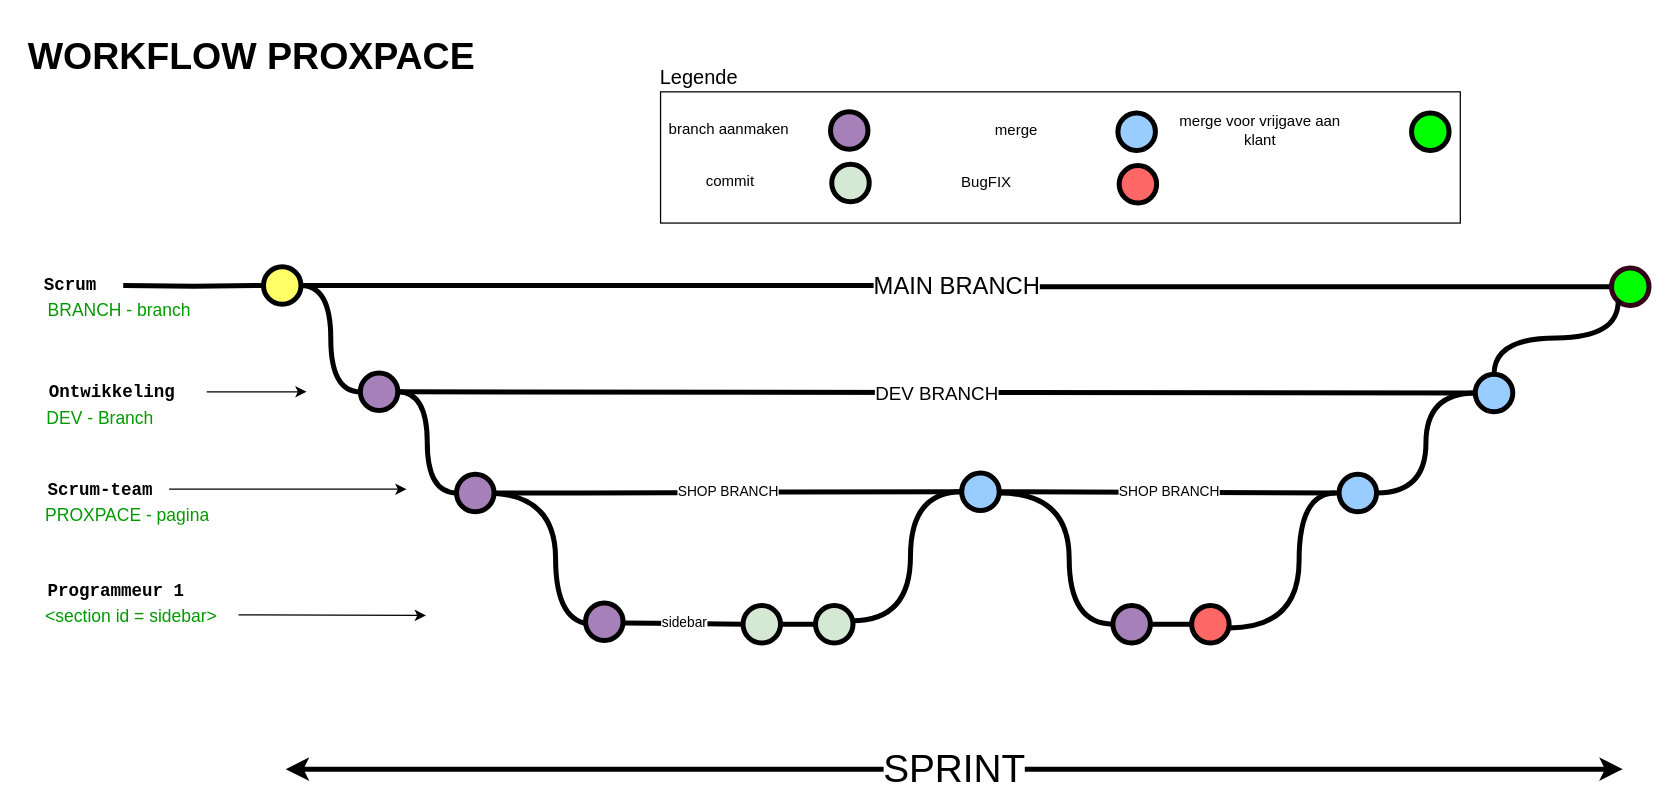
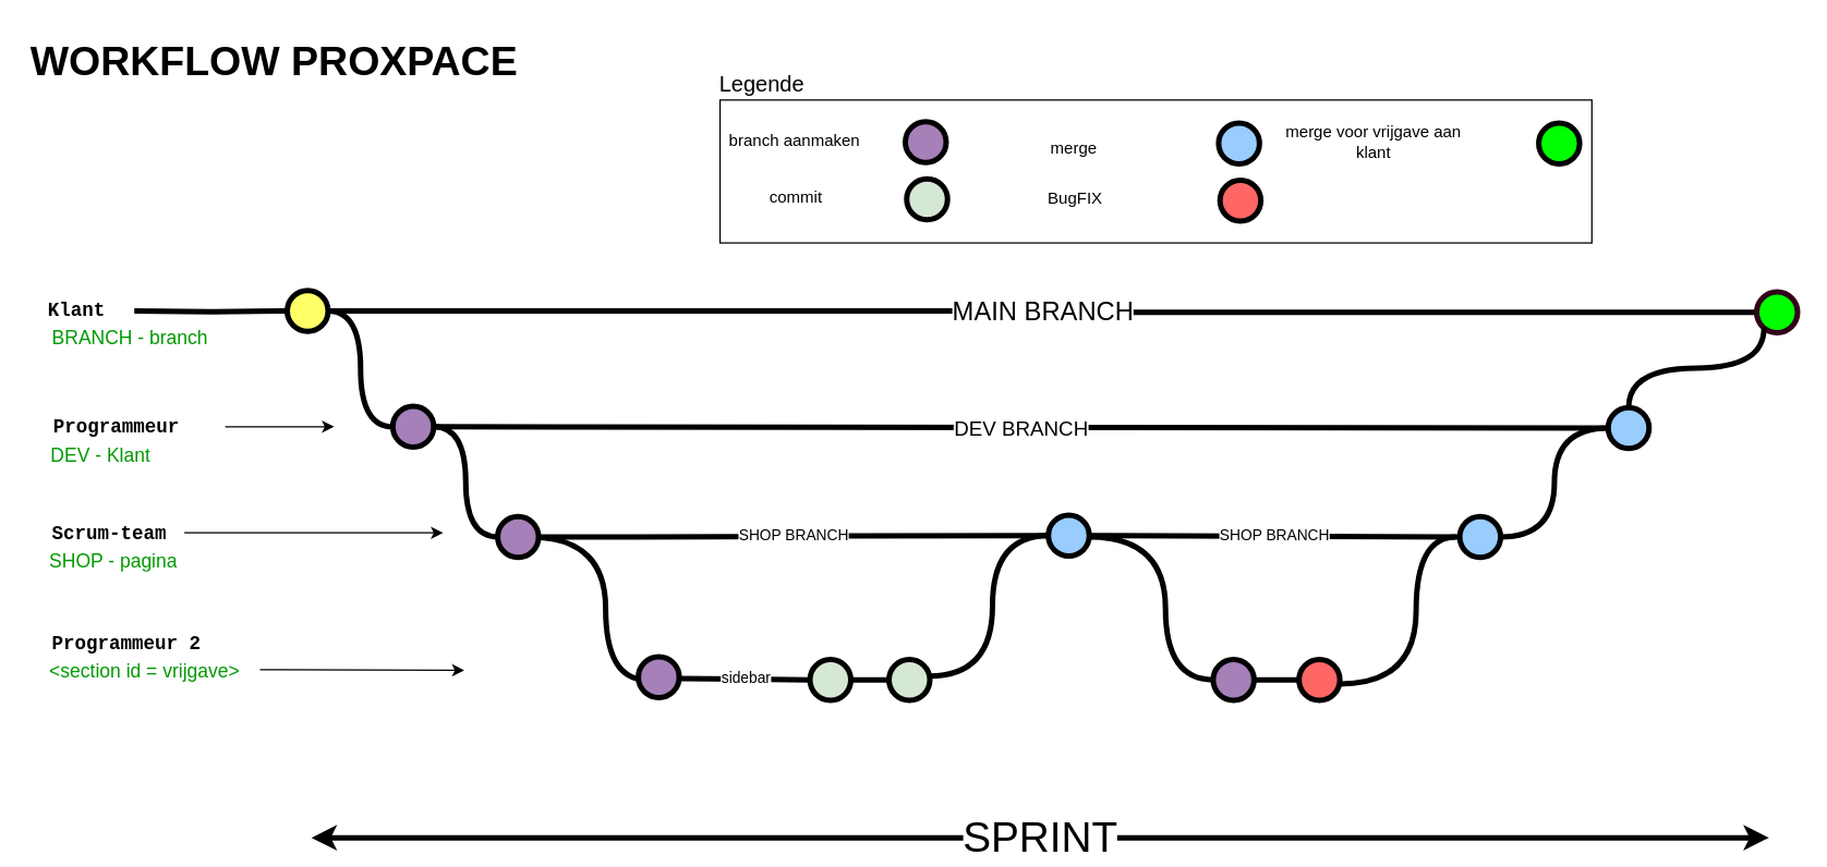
- <mxCell id="45" value="merge" style="text;html=1;strokeColor=none;fillColor=none;align=center;verticalAlign=middle;whiteSpace=wrap;rounded=0;" parent="1" vertex="1"><mxGeometry x="738" y="89" width="150" height="30" as="geometry" /></mxCell>
+ <mxCell id="45" value="merge" style="text;html=1;strokeColor=none;fillColor=none;align=center;verticalAlign=middle;whiteSpace=wrap;rounded=0;" parent="1" vertex="1"><mxGeometry x="713" y="94" width="150" height="30" as="geometry" /></mxCell>
- <mxCell id="7" value="Scrum" style="text;html=1;strokeColor=none;fillColor=none;align=center;verticalAlign=middle;whiteSpace=wrap;overflow=hidden;fontSize=14;fontStyle=1;fontFamily=Courier New;" parent="1" vertex="1"><mxGeometry x="31" y="207" width="50" height="42" as="geometry" /></mxCell>
+ <mxCell id="7" value="Klant" style="text;html=1;strokeColor=none;fillColor=none;align=center;verticalAlign=middle;whiteSpace=wrap;overflow=hidden;fontSize=14;fontStyle=1;fontFamily=Courier New;" parent="1" vertex="1"><mxGeometry x="31" y="207" width="50" height="42" as="geometry" /></mxCell>
- <mxCell id="10" value="Ontwikkeling" style="text;html=1;strokeColor=none;fillColor=none;align=left;verticalAlign=middle;whiteSpace=wrap;overflow=hidden;fontSize=14;fontStyle=1;fontFamily=Courier New;" parent="1" vertex="1"><mxGeometry x="36.75" y="303" width="240" height="20" as="geometry" /></mxCell>
+ <mxCell id="10" value="Programmeur" style="text;html=1;strokeColor=none;fillColor=none;align=left;verticalAlign=middle;whiteSpace=wrap;overflow=hidden;fontSize=14;fontStyle=1;fontFamily=Courier New;" parent="1" vertex="1"><mxGeometry x="36.75" y="303" width="240" height="20" as="geometry" /></mxCell>
- <mxCell id="25" value="DEV - Branch" style="text;html=1;strokeColor=none;fillColor=none;align=left;verticalAlign=middle;whiteSpace=wrap;overflow=hidden;fontSize=14;fontStyle=0;fontColor=#009900;" parent="1" vertex="1"><mxGeometry x="34.75" y="323" width="240" height="20" as="geometry" /></mxCell>
+ <mxCell id="25" value="DEV - Klant" style="text;html=1;strokeColor=none;fillColor=none;align=left;verticalAlign=middle;whiteSpace=wrap;overflow=hidden;fontSize=14;fontStyle=0;fontColor=#009900;" parent="1" vertex="1"><mxGeometry x="34.75" y="323" width="240" height="20" as="geometry" /></mxCell>
- <mxCell id="23" value="PROXPACE - pagina" style="text;html=1;strokeColor=none;fillColor=none;align=left;verticalAlign=middle;whiteSpace=wrap;overflow=hidden;fontSize=14;fontStyle=0;fontColor=#009900;" parent="1" vertex="1"><mxGeometry x="33.75" y="401" width="240" height="20" as="geometry" /></mxCell>
+ <mxCell id="23" value="SHOP - pagina" style="text;html=1;strokeColor=none;fillColor=none;align=left;verticalAlign=middle;whiteSpace=wrap;overflow=hidden;fontSize=14;fontStyle=0;fontColor=#009900;" parent="1" vertex="1"><mxGeometry x="33.75" y="401" width="240" height="20" as="geometry" /></mxCell>
- <mxCell id="22" value="Programmeur 1" style="text;html=1;strokeColor=none;fillColor=none;align=left;verticalAlign=middle;whiteSpace=wrap;overflow=hidden;fontSize=14;fontStyle=1;fontFamily=Courier New;" parent="1" vertex="1"><mxGeometry x="35.5" y="462" width="240" height="20" as="geometry" /></mxCell>
+ <mxCell id="22" value="Programmeur 2" style="text;html=1;strokeColor=none;fillColor=none;align=left;verticalAlign=middle;whiteSpace=wrap;overflow=hidden;fontSize=14;fontStyle=1;fontFamily=Courier New;" parent="1" vertex="1"><mxGeometry x="35.5" y="462" width="240" height="20" as="geometry" /></mxCell>
- <mxCell id="24" value="&amp;lt;section id = sidebar&amp;gt;" style="text;html=1;strokeColor=none;fillColor=none;align=left;verticalAlign=middle;whiteSpace=wrap;overflow=hidden;fontSize=14;fontStyle=0;fontColor=#009900;" parent="1" vertex="1"><mxGeometry x="33.75" y="482" width="240" height="20" as="geometry" /></mxCell>
+ <mxCell id="24" value="&amp;lt;section id = vrijgave&amp;gt;" style="text;html=1;strokeColor=none;fillColor=none;align=left;verticalAlign=middle;whiteSpace=wrap;overflow=hidden;fontSize=14;fontStyle=0;fontColor=#009900;" parent="1" vertex="1"><mxGeometry x="33.75" y="482" width="240" height="20" as="geometry" /></mxCell>
